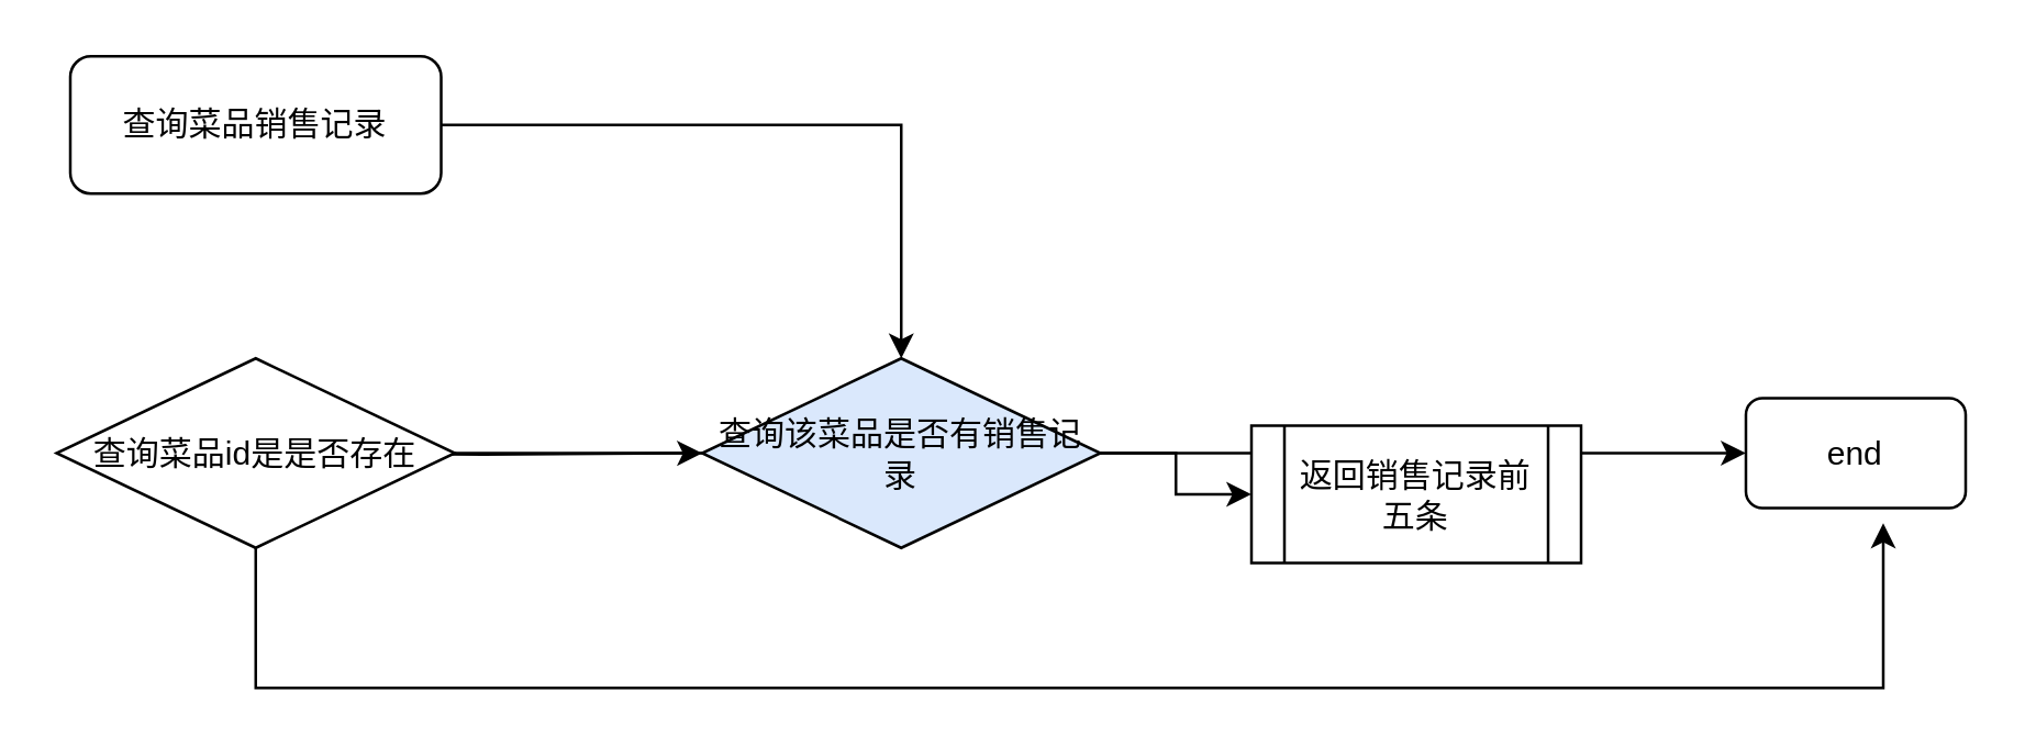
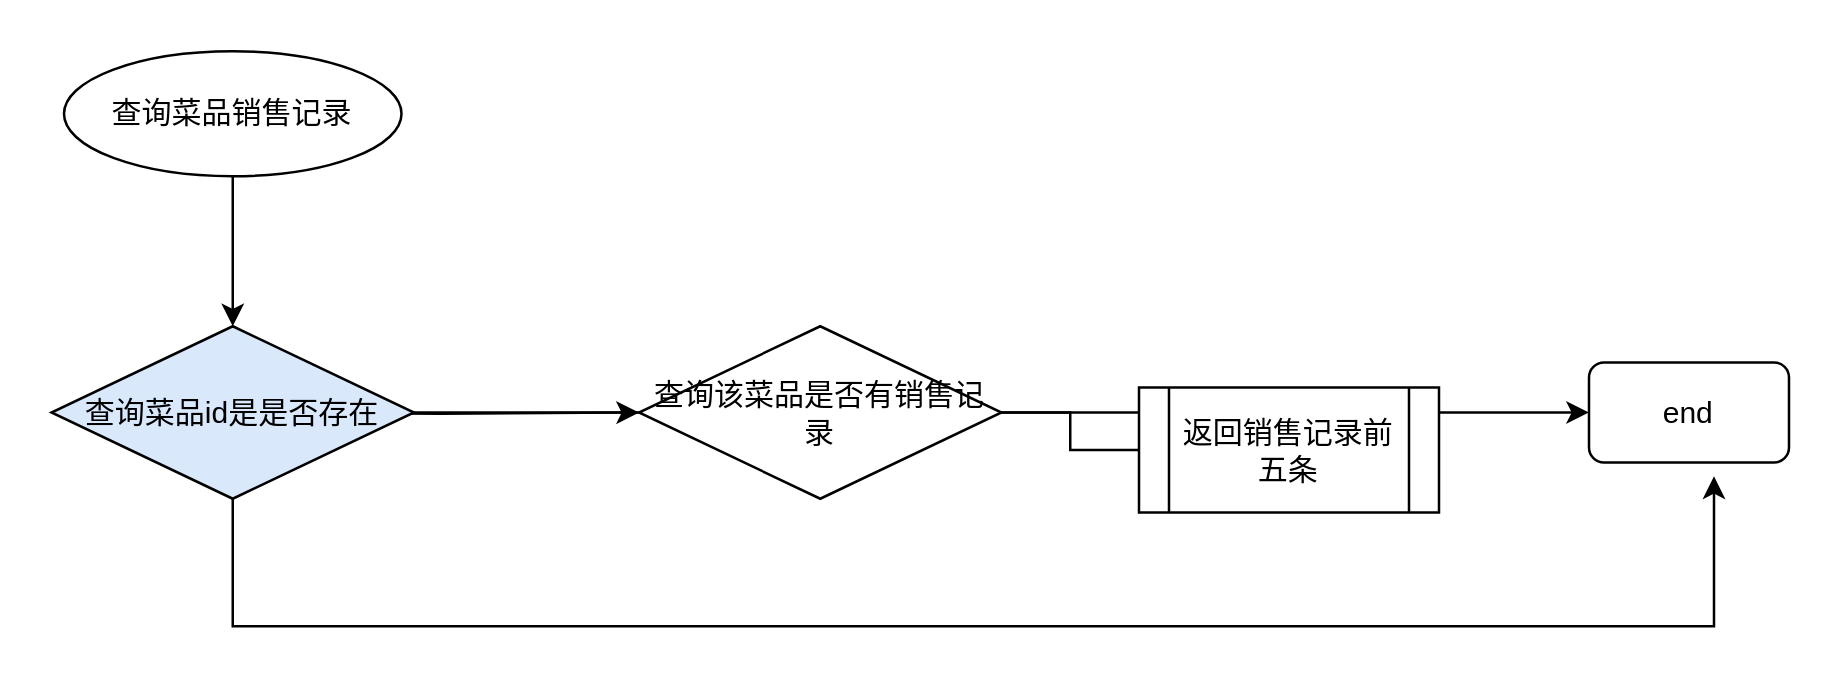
- <mxCell id="3" value="查询菜品销售记录" style="rounded=1;whiteSpace=wrap;html=1;" vertex="1" parent="1"><mxGeometry x="25" y="20" width="135" height="50" as="geometry" /></mxCell>
+ <mxCell id="3" value="查询菜品销售记录" style="ellipse;whiteSpace=wrap;html=1;" vertex="1" parent="1"><mxGeometry x="25" y="20" width="135" height="50" as="geometry" /></mxCell>
- <mxCell id="2" style="edgeStyle=orthogonalEdgeStyle;rounded=0;orthogonalLoop=1;jettySize=auto;html=1;" edge="1" parent="1" source="3" target="8"><mxGeometry relative="1" as="geometry" /></mxCell>
+ <mxCell id="2" style="edgeStyle=orthogonalEdgeStyle;rounded=0;orthogonalLoop=1;jettySize=auto;html=1;" edge="1" parent="1" source="3" target="6"><mxGeometry relative="1" as="geometry" /></mxCell>
- <mxCell id="6" value="查询菜品id是是否存在" style="rhombus;whiteSpace=wrap;html=1;" vertex="1" parent="1"><mxGeometry x="20" y="130" width="145" height="69" as="geometry" /></mxCell>
+ <mxCell id="6" value="查询菜品id是是否存在" style="rhombus;whiteSpace=wrap;html=1;fillColor=#dae8fc;" vertex="1" parent="1"><mxGeometry x="20" y="130" width="145" height="69" as="geometry" /></mxCell>
- <mxCell id="8" value="查询该菜品是否有销售记录" style="rhombus;whiteSpace=wrap;html=1;fillColor=#dae8fc;" vertex="1" parent="1"><mxGeometry x="255" y="130" width="145" height="69" as="geometry" /></mxCell>
+ <mxCell id="8" value="查询该菜品是否有销售记录" style="rhombus;whiteSpace=wrap;html=1;" vertex="1" parent="1"><mxGeometry x="255" y="130" width="145" height="69" as="geometry" /></mxCell>
- <mxCell id="7" style="edgeStyle=orthogonalEdgeStyle;rounded=0;orthogonalLoop=1;jettySize=auto;html=1;entryX=0;entryY=0.5;entryDx=0;entryDy=0;" edge="1" parent="1" source="8" target="9"><mxGeometry relative="1" as="geometry" /></mxCell>
+ <mxCell id="7" style="edgeStyle=orthogonalEdgeStyle;rounded=0;orthogonalLoop=1;jettySize=auto;html=1;entryX=0;entryY=0.5;entryDx=0;entryDy=0;endArrow=none;" edge="1" parent="1" source="8" target="9"><mxGeometry relative="1" as="geometry" /></mxCell>
